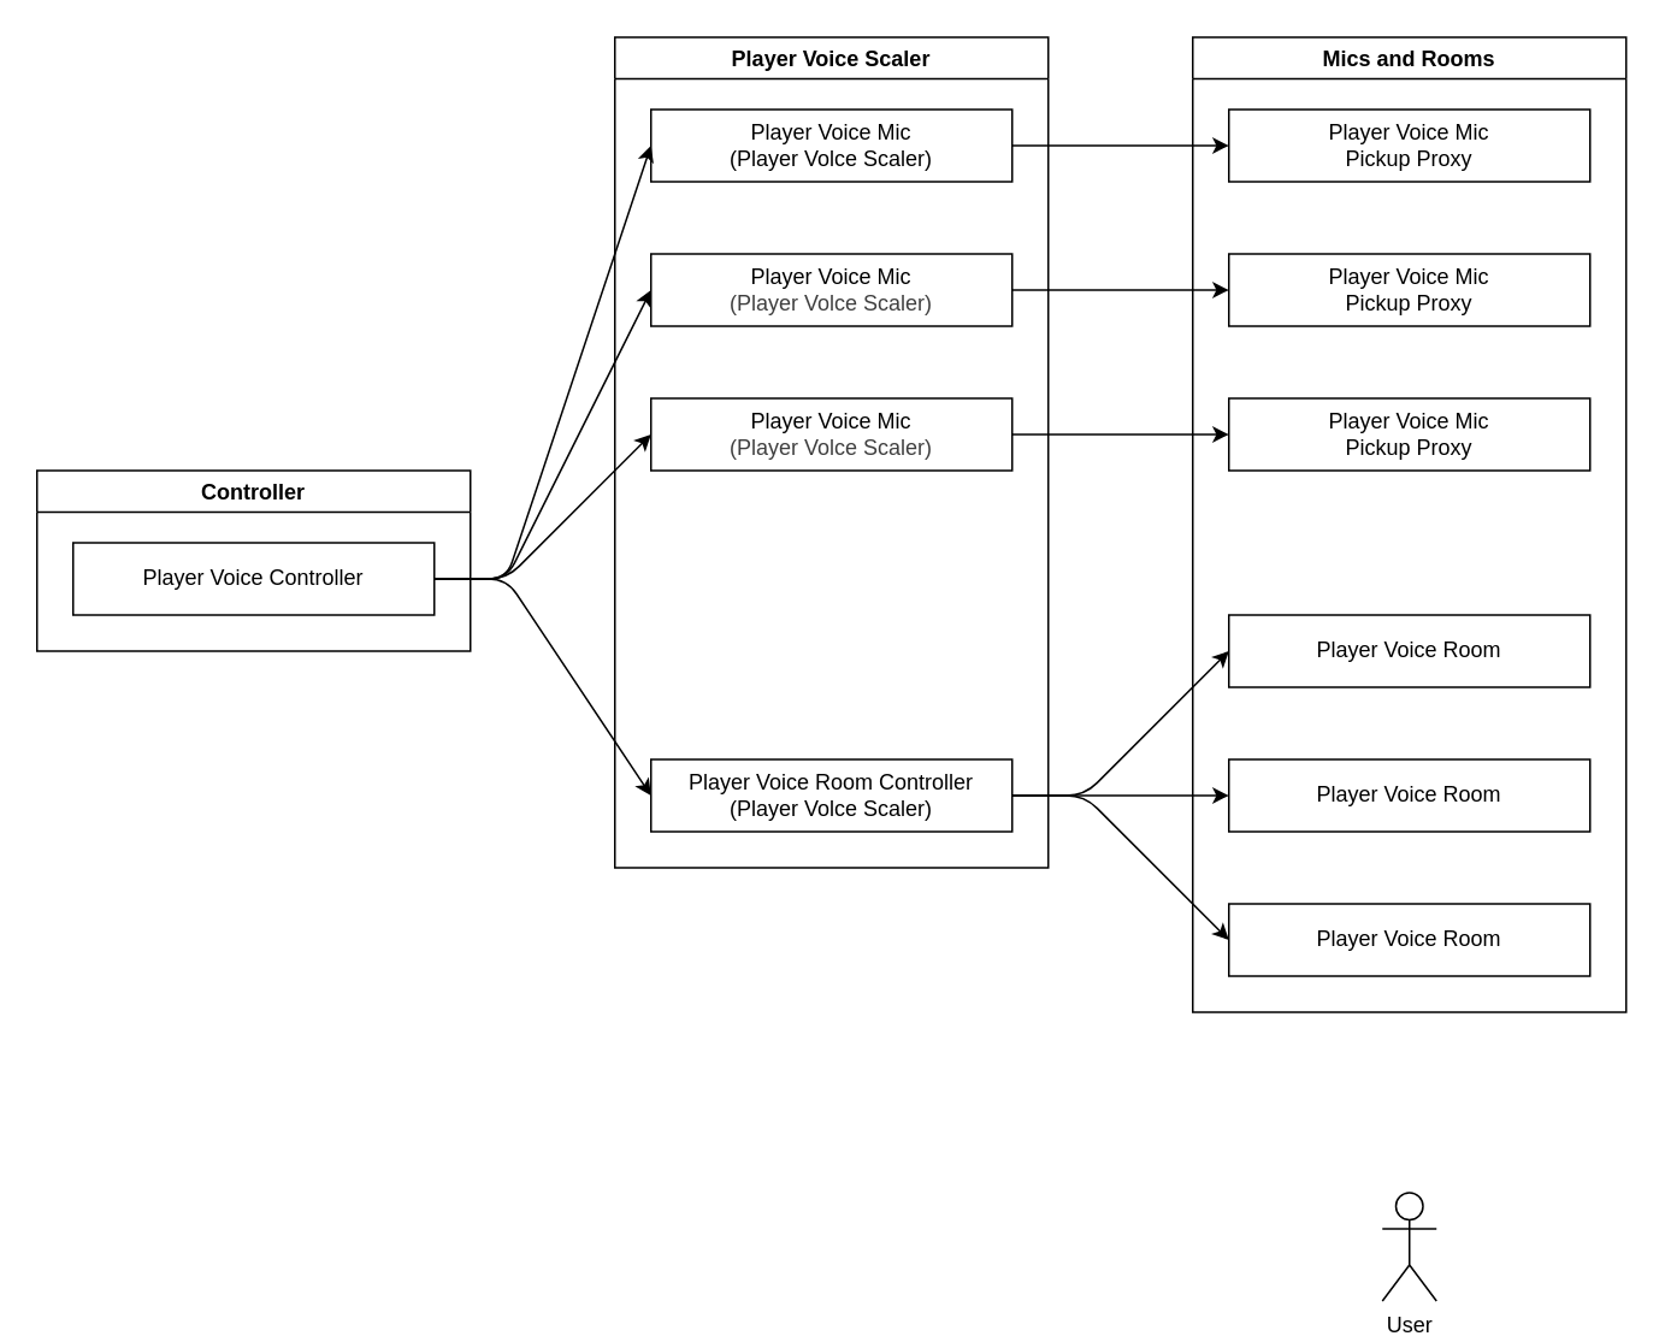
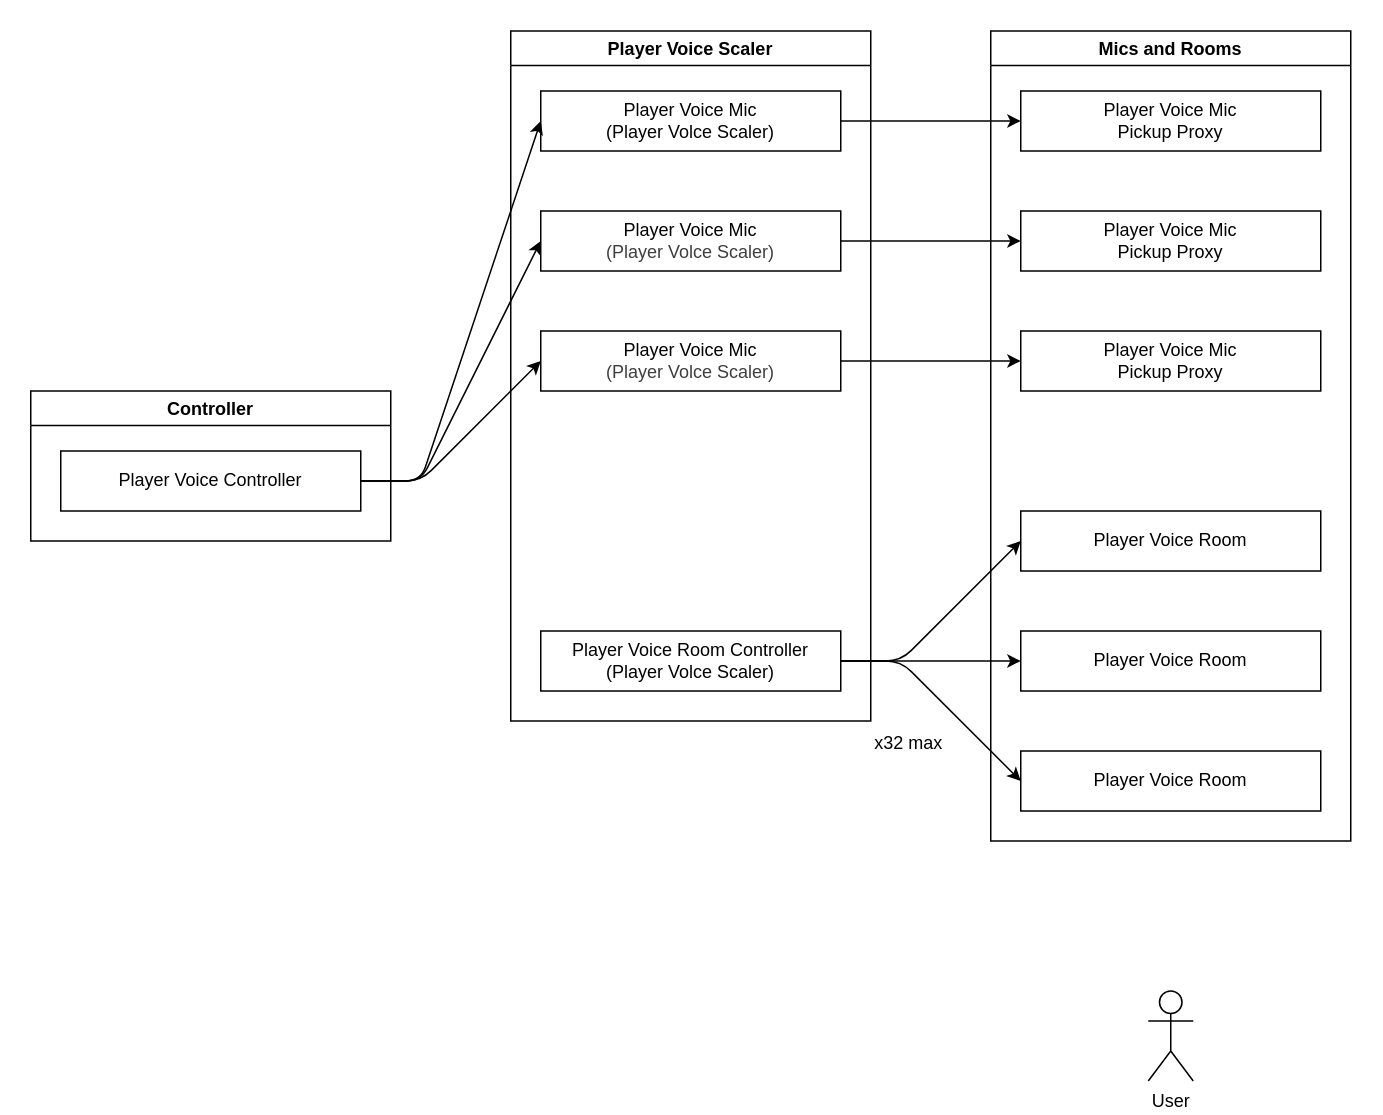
- <mxCell id="22" style="edgeStyle=none;html=1;exitX=1;exitY=0.5;exitDx=0;exitDy=0;entryX=0;entryY=0.5;entryDx=0;entryDy=0;" parent="18" source="3" target="8" edge="1"><mxGeometry relative="1" as="geometry"><Array as="points"><mxPoint x="280" y="320" /></Array></mxGeometry></mxCell>
+ <mxCell id="17" value="x32 max" style="text;html=1;align=center;verticalAlign=middle;resizable=0;points=[];autosize=1;strokeColor=none;fillColor=none;" parent="1" vertex="1"><mxGeometry x="570" y="480" width="70" height="30" as="geometry" /></mxCell>
